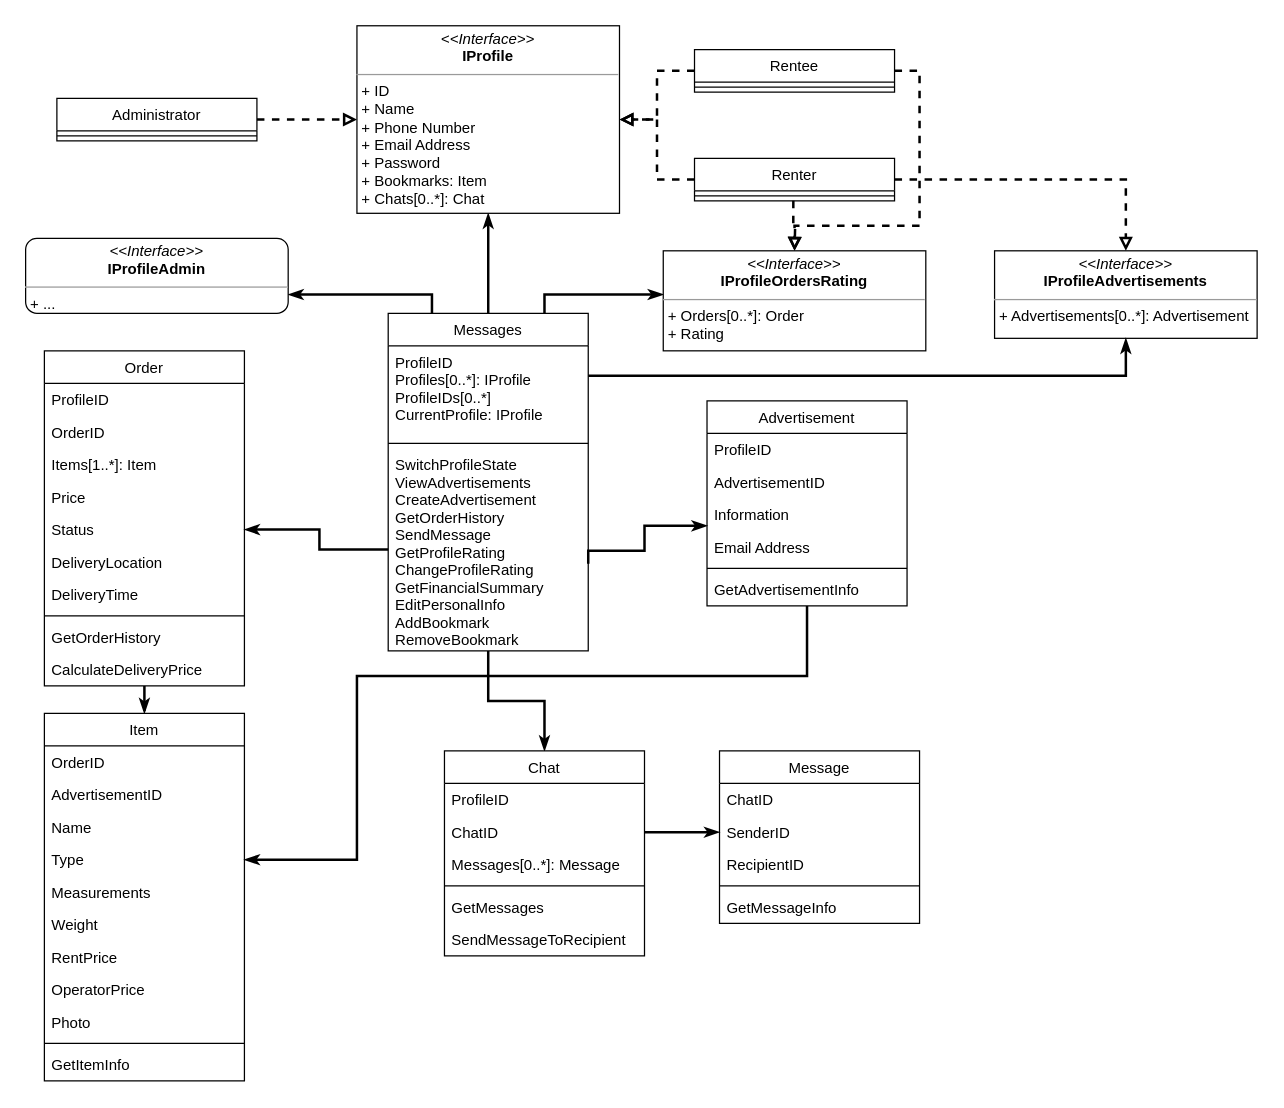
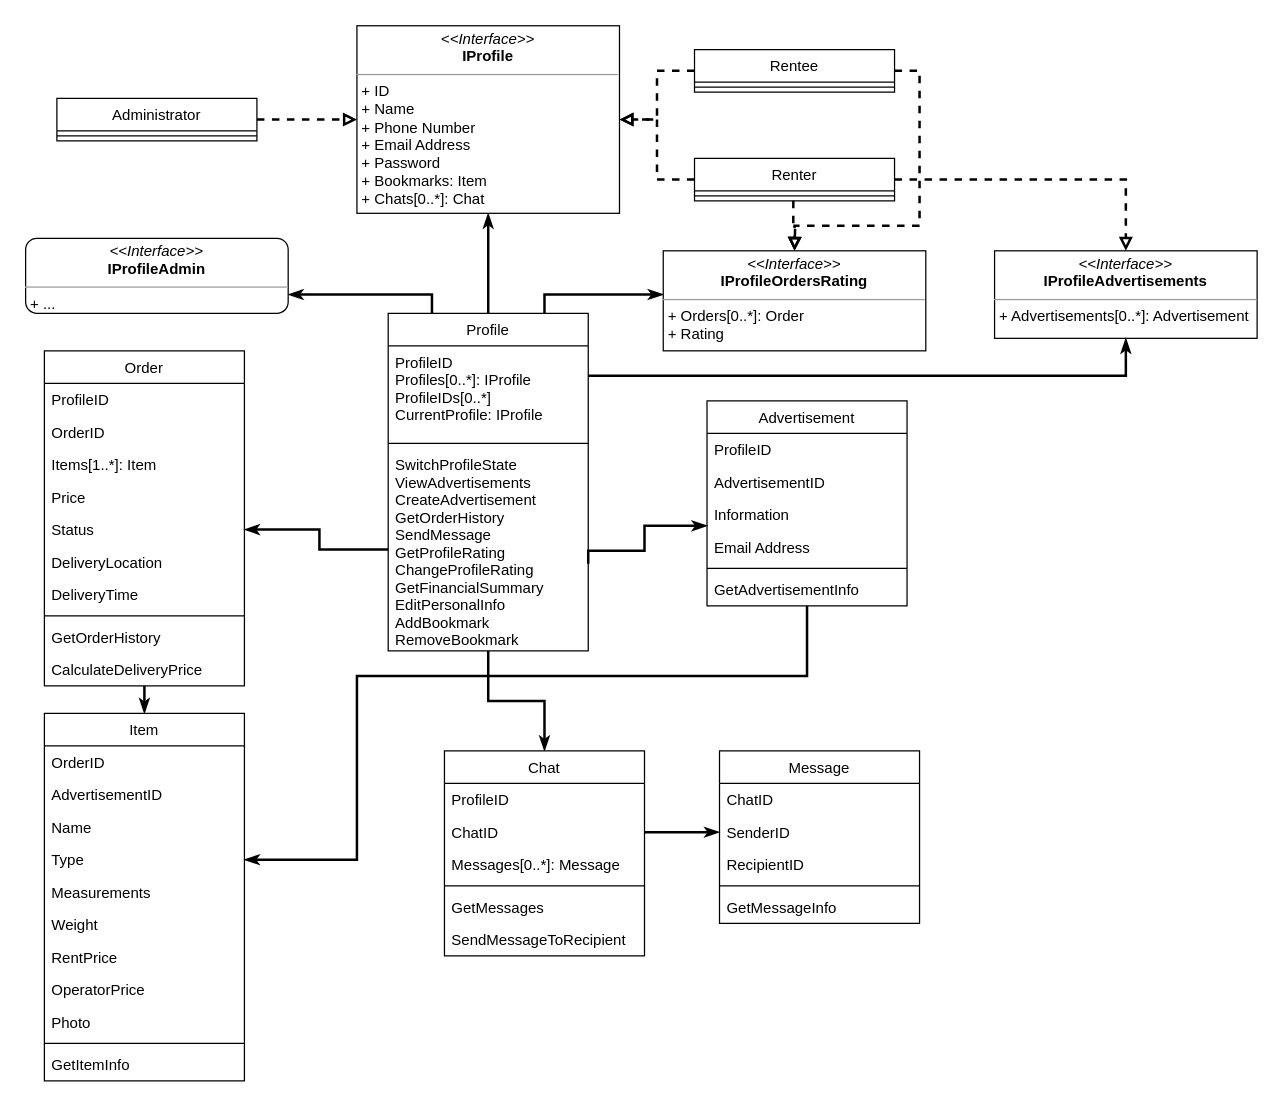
- <mxCell id="25" value="Messages" style="swimlane;fontStyle=0;align=center;verticalAlign=top;childLayout=stackLayout;horizontal=1;startSize=26;horizontalStack=0;resizeParent=1;resizeLast=0;collapsible=1;marginBottom=0;rounded=0;shadow=0;strokeWidth=1;" vertex="1" parent="1"><mxGeometry x="310" y="250" width="160" height="270" as="geometry"><mxRectangle x="230" y="140" width="160" height="26" as="alternateBounds" /></mxGeometry></mxCell>
+ <mxCell id="25" value="Profile" style="swimlane;fontStyle=0;align=center;verticalAlign=top;childLayout=stackLayout;horizontal=1;startSize=26;horizontalStack=0;resizeParent=1;resizeLast=0;collapsible=1;marginBottom=0;rounded=0;shadow=0;strokeWidth=1;" vertex="1" parent="1"><mxGeometry x="310" y="250" width="160" height="270" as="geometry"><mxRectangle x="230" y="140" width="160" height="26" as="alternateBounds" /></mxGeometry></mxCell>
